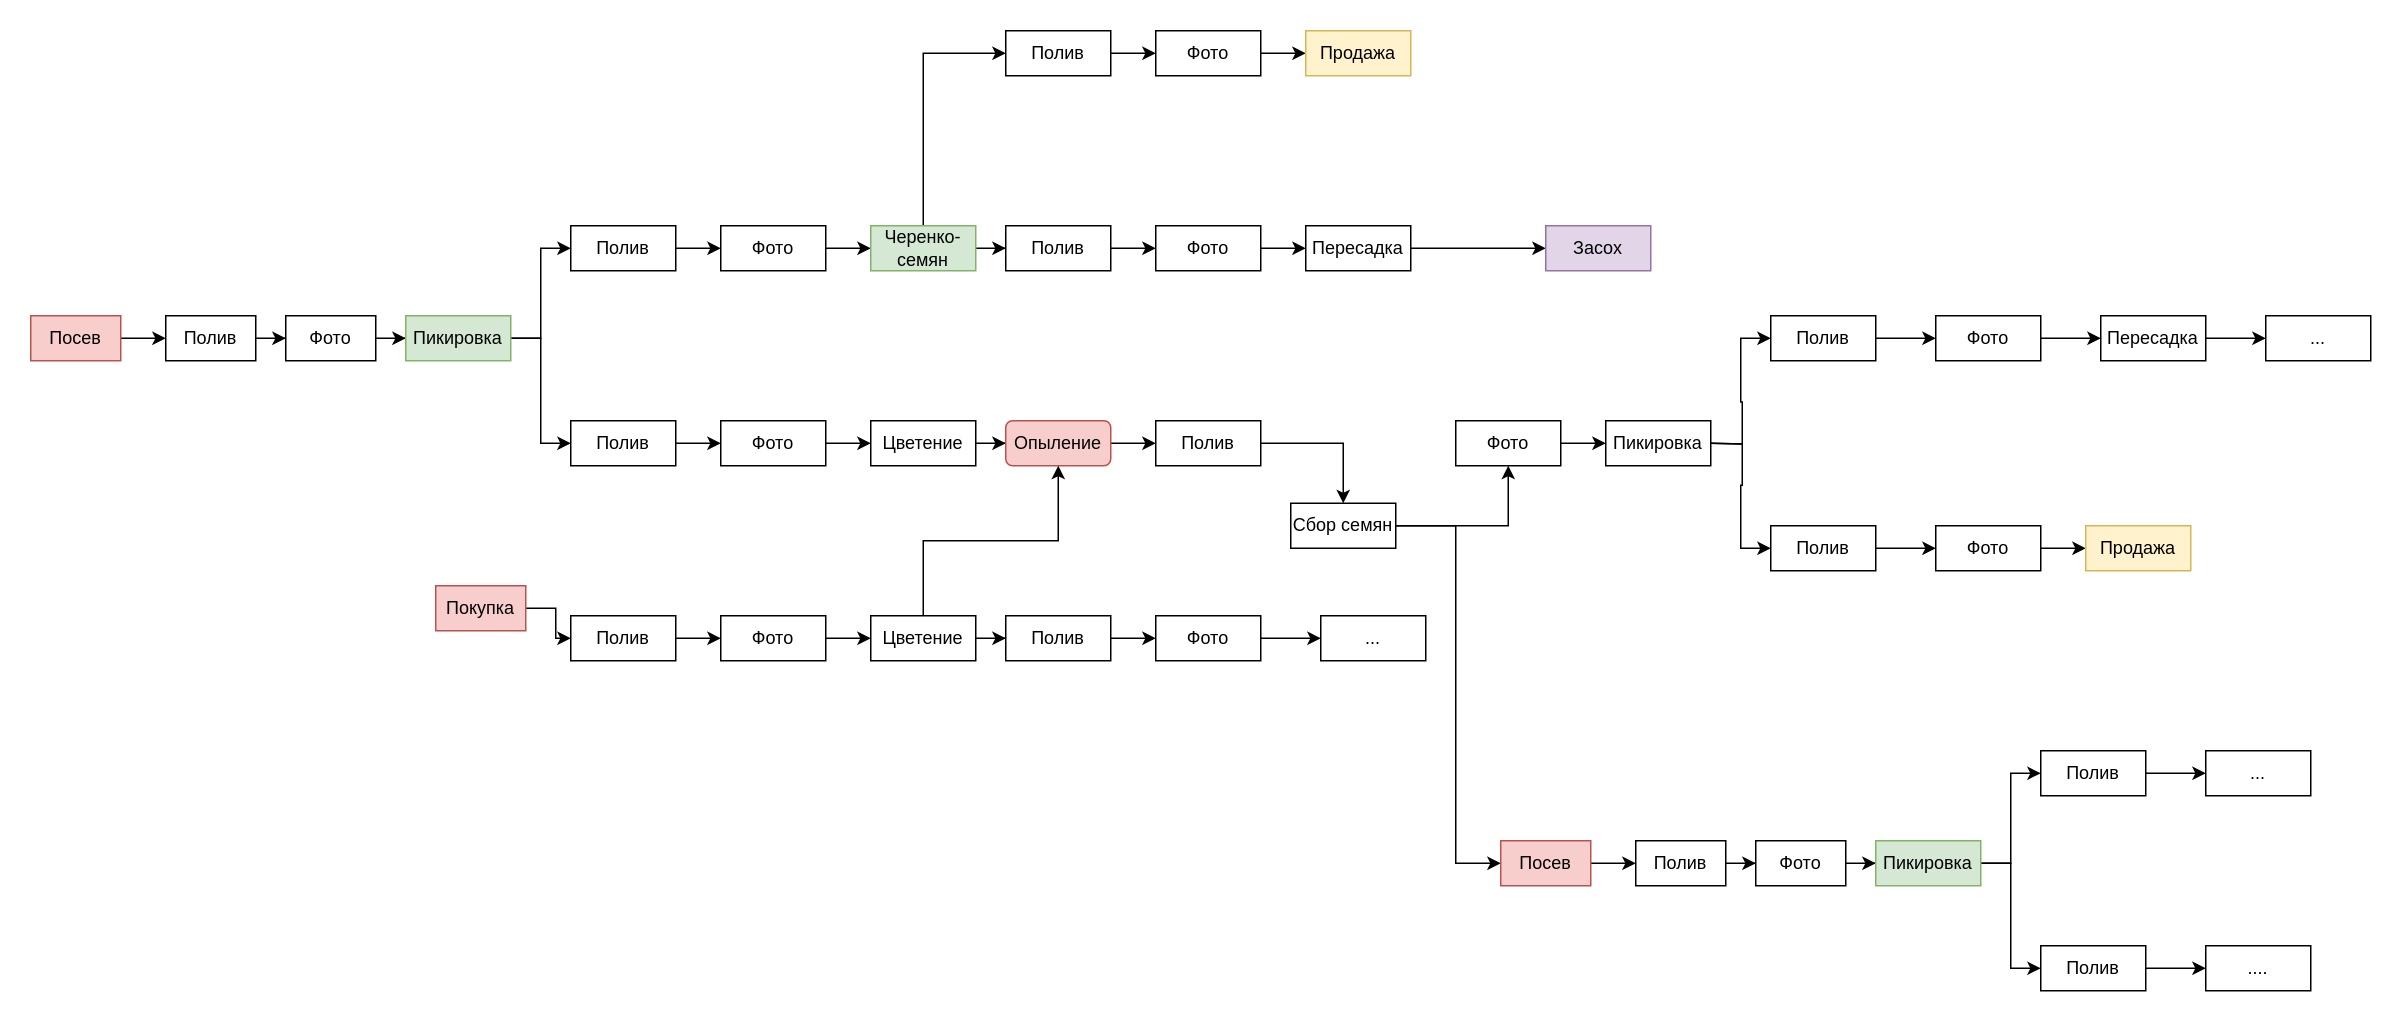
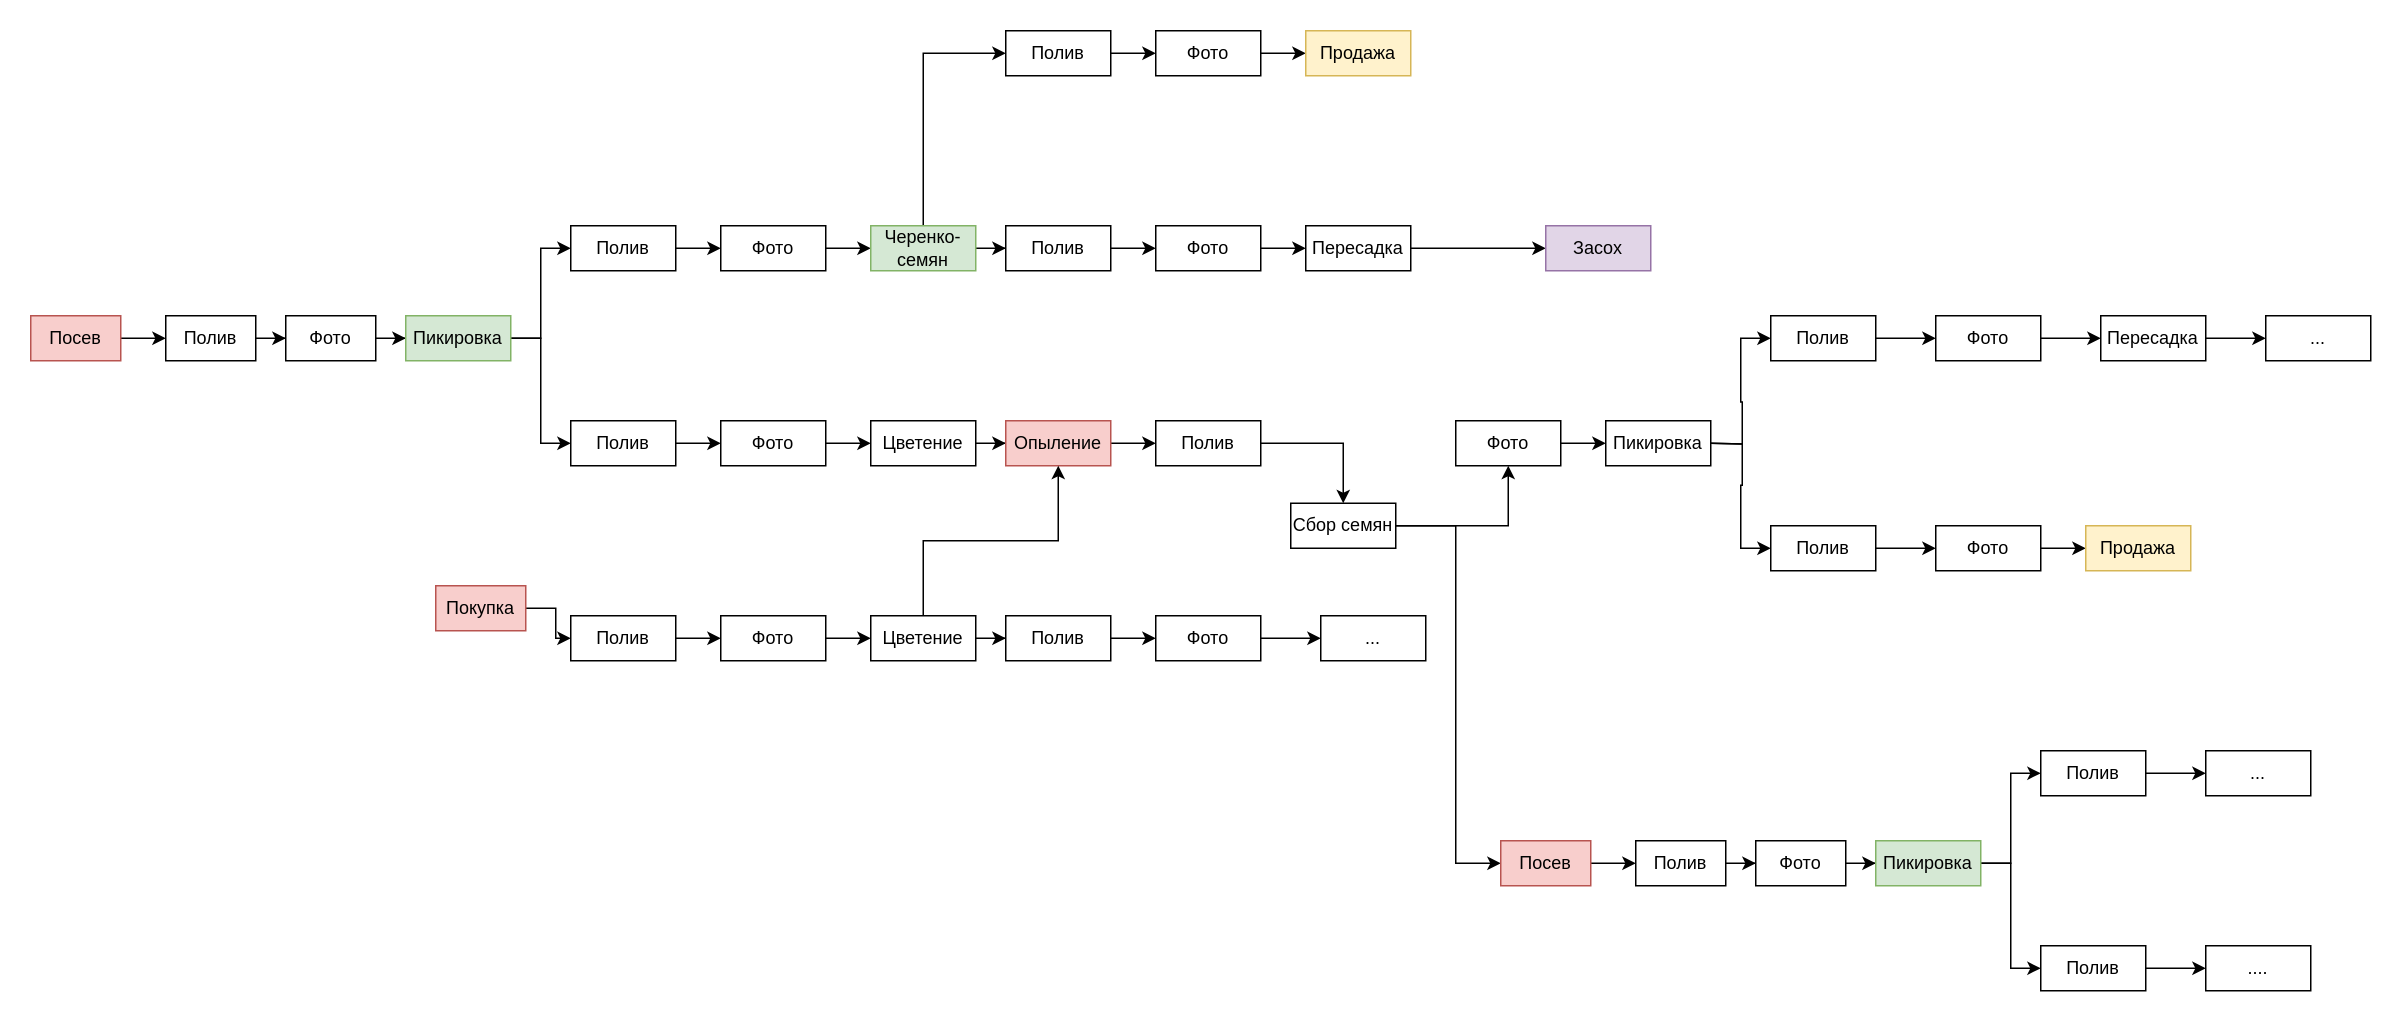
- <mxCell id="58" value="Опыление" style="whiteSpace=wrap;html=1;fillColor=#f8cecc;strokeColor=#b85450;rounded=1;" vertex="1" parent="1"><mxGeometry x="670" y="280" width="70" height="30" as="geometry" /></mxCell>
+ <mxCell id="58" value="Опыление" style="rounded=0;whiteSpace=wrap;html=1;fillColor=#f8cecc;strokeColor=#b85450;" vertex="1" parent="1"><mxGeometry x="670" y="280" width="70" height="30" as="geometry" /></mxCell>
